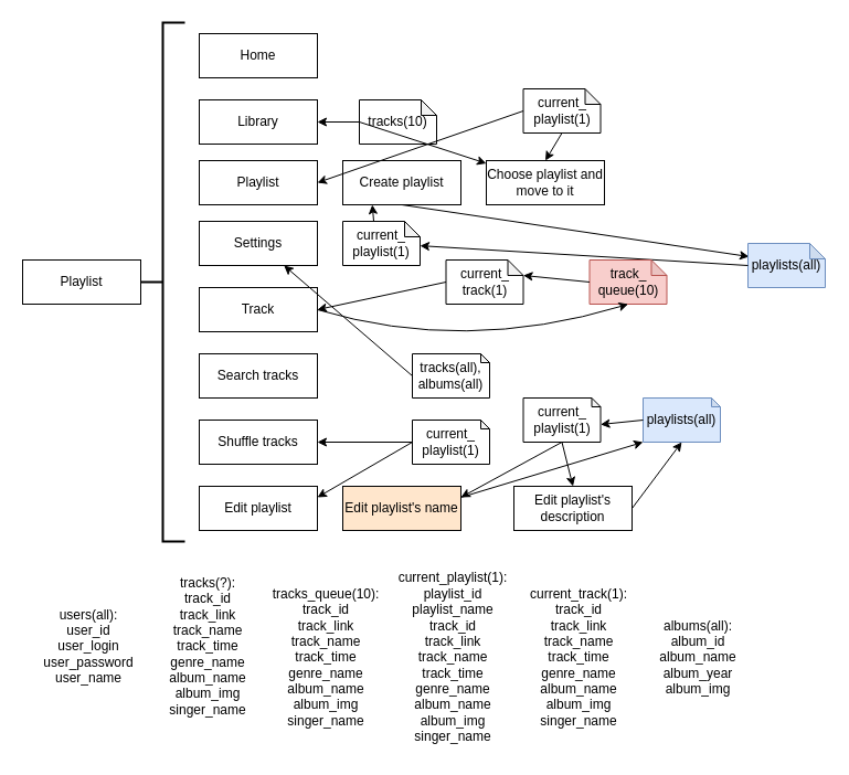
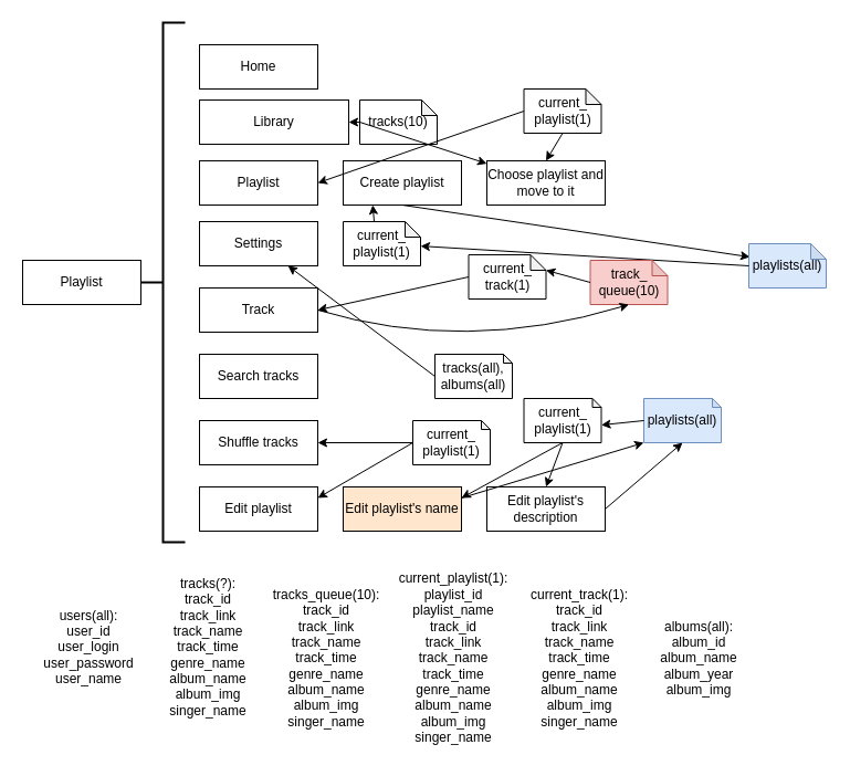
- <mxCell id="3" value="Home" style="rounded=0;whiteSpace=wrap;html=1;" parent="1" vertex="1"><mxGeometry x="180" y="30" width="107" height="40" as="geometry" /></mxCell>
+ <mxCell id="3" value="Home" style="rounded=0;whiteSpace=wrap;html=1;" parent="1" vertex="1"><mxGeometry x="180" y="40" width="107" height="40" as="geometry" /></mxCell>
- <mxCell id="4" value="Library" style="rounded=0;whiteSpace=wrap;html=1;" parent="1" vertex="1"><mxGeometry x="180" y="90" width="107" height="40" as="geometry" /></mxCell>
+ <mxCell id="4" value="Library" style="rounded=0;whiteSpace=wrap;html=1;" parent="1" vertex="1"><mxGeometry x="180" y="90" width="135" height="40" as="geometry" /></mxCell>
- <mxCell id="31" value="current_&lt;br&gt;track(1)" style="shape=note;whiteSpace=wrap;html=1;backgroundOutline=1;darkOpacity=0.05;size=14;" vertex="1" parent="1"><mxGeometry x="403.5" y="235" width="70" height="40" as="geometry" /></mxCell>
+ <mxCell id="31" value="current_&lt;br&gt;track(1)" style="shape=note;whiteSpace=wrap;html=1;backgroundOutline=1;darkOpacity=0.05;size=14;" vertex="1" parent="1"><mxGeometry x="423.5" y="230" width="70" height="40" as="geometry" /></mxCell>
- <mxCell id="36" value="tracks(all),&lt;br&gt;albums(all)" style="shape=note;whiteSpace=wrap;html=1;backgroundOutline=1;darkOpacity=0.05;size=8;" vertex="1" parent="1"><mxGeometry x="373" y="320" width="70" height="40" as="geometry" /></mxCell>
+ <mxCell id="36" value="tracks(all),&lt;br&gt;albums(all)" style="shape=note;whiteSpace=wrap;html=1;backgroundOutline=1;darkOpacity=0.05;size=8;" vertex="1" parent="1"><mxGeometry x="393" y="320" width="70" height="40" as="geometry" /></mxCell>
- <mxCell id="15" value="Edit playlist's description" style="rounded=0;whiteSpace=wrap;html=1;" parent="1" vertex="1"><mxGeometry x="465" y="440" width="107" height="40" as="geometry" /></mxCell>
+ <mxCell id="15" value="Edit playlist's description" style="rounded=0;whiteSpace=wrap;html=1;" parent="1" vertex="1"><mxGeometry x="440" y="440" width="107" height="40" as="geometry" /></mxCell>
